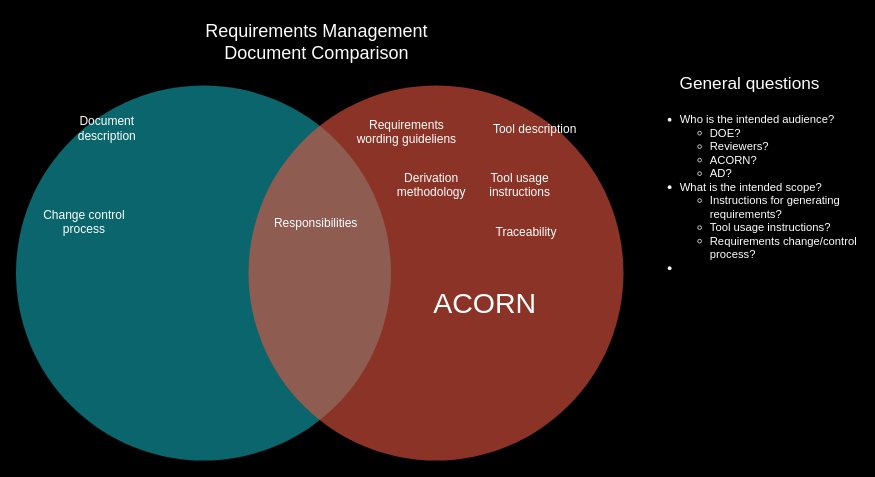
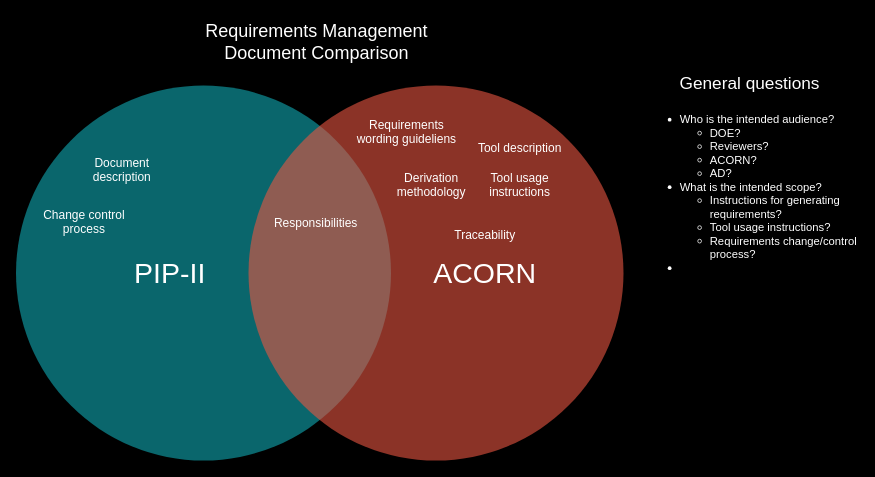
- <mxCell id="7" value="Document description" style="text;align=center;html=1;fontColor=#FFFFFF;fontSize=16;whiteSpace=wrap;" parent="1" vertex="1"><mxGeometry x="81.5" y="145" width="119.5" height="36.5" as="geometry" /></mxCell>
+ <mxCell id="7" value="Document description" style="text;align=center;html=1;fontColor=#FFFFFF;fontSize=16;whiteSpace=wrap;" parent="1" vertex="1"><mxGeometry x="101.5" y="200" width="119.5" height="36.5" as="geometry" /></mxCell>
- <mxCell id="8" value="Tool description" style="text;align=center;html=1;fontColor=#FFFFFF;fontSize=16;whiteSpace=wrap;" parent="1" vertex="1"><mxGeometry x="641.5" y="155" width="140.5" height="30" as="geometry" /></mxCell>
+ <mxCell id="8" value="Tool description" style="text;align=center;html=1;fontColor=#FFFFFF;fontSize=16;whiteSpace=wrap;" parent="1" vertex="1"><mxGeometry x="621.5" y="180" width="140.5" height="30" as="geometry" /></mxCell>
- <mxCell id="16" value="Traceability" style="text;align=center;html=1;fontColor=#FFFFFF;fontSize=16;whiteSpace=wrap;" vertex="1" parent="1"><mxGeometry x="636" y="291.5" width="130" height="30" as="geometry" /></mxCell>
+ <mxCell id="16" value="Traceability" style="text;align=center;html=1;fontColor=#FFFFFF;fontSize=16;whiteSpace=wrap;" vertex="1" parent="1"><mxGeometry x="581" y="296.5" width="130" height="30" as="geometry" /></mxCell>
+ <mxCell id="4" value="PIP-II" style="text;fontSize=38;align=center;verticalAlign=middle;html=1;fontColor=#FFFFFF;whiteSpace=wrap;" parent="1" vertex="1"><mxGeometry x="131" y="328.5" width="190" height="70" as="geometry" /></mxCell>
- <mxCell id="5" value="ACORN" style="text;fontSize=38;align=center;verticalAlign=middle;html=1;fontColor=#FFFFFF;whiteSpace=wrap;" parent="1" vertex="1"><mxGeometry x="551" y="368.5" width="190" height="70" as="geometry" /></mxCell>
+ <mxCell id="5" value="ACORN" style="text;fontSize=38;align=center;verticalAlign=middle;html=1;fontColor=#FFFFFF;whiteSpace=wrap;" parent="1" vertex="1"><mxGeometry x="551" y="328.5" width="190" height="70" as="geometry" /></mxCell>
